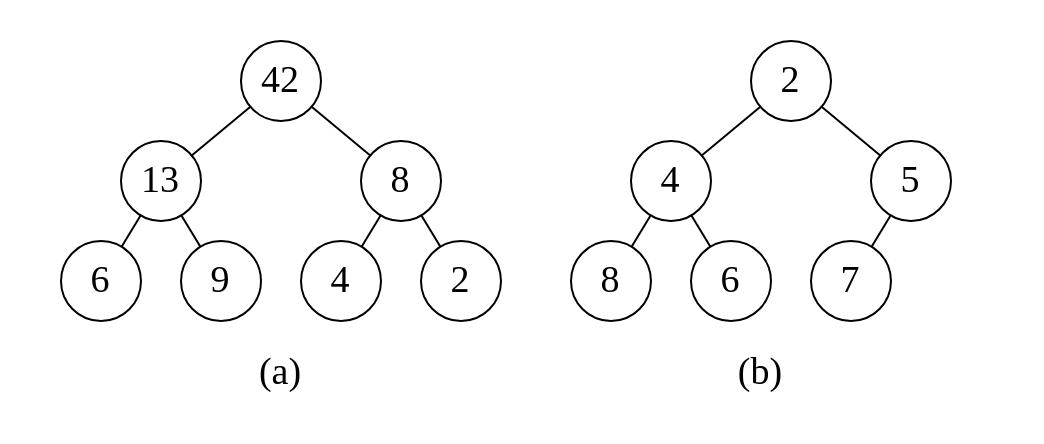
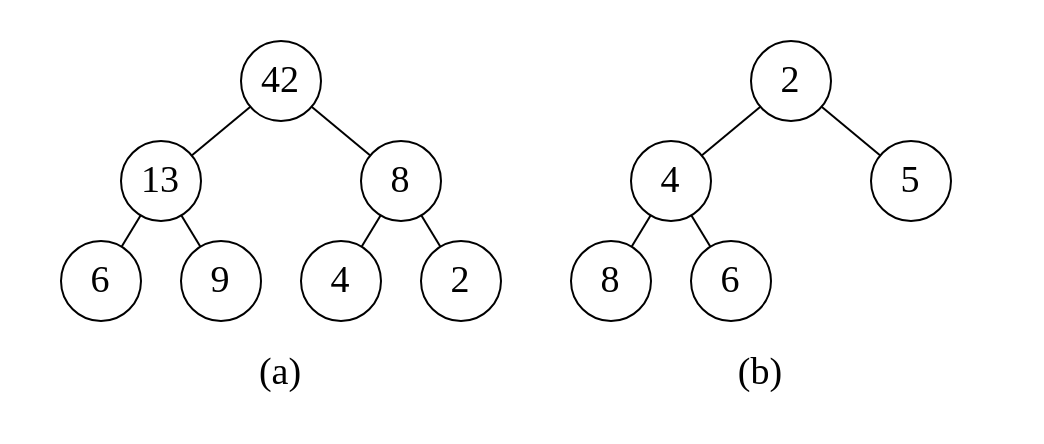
- <mxCell id="29" style="edgeStyle=none;html=1;fontFamily=Times New Roman;fontSize=19;endArrow=none;endFill=0;" edge="1" parent="18" source="22" target="28"><mxGeometry relative="1" as="geometry" /></mxCell>
- <mxCell id="28" value="7" style="ellipse;whiteSpace=wrap;html=1;fontFamily=Times New Roman;fontSize=19;" vertex="1" parent="18"><mxGeometry x="120" y="100" width="40" height="40" as="geometry" /></mxCell>
